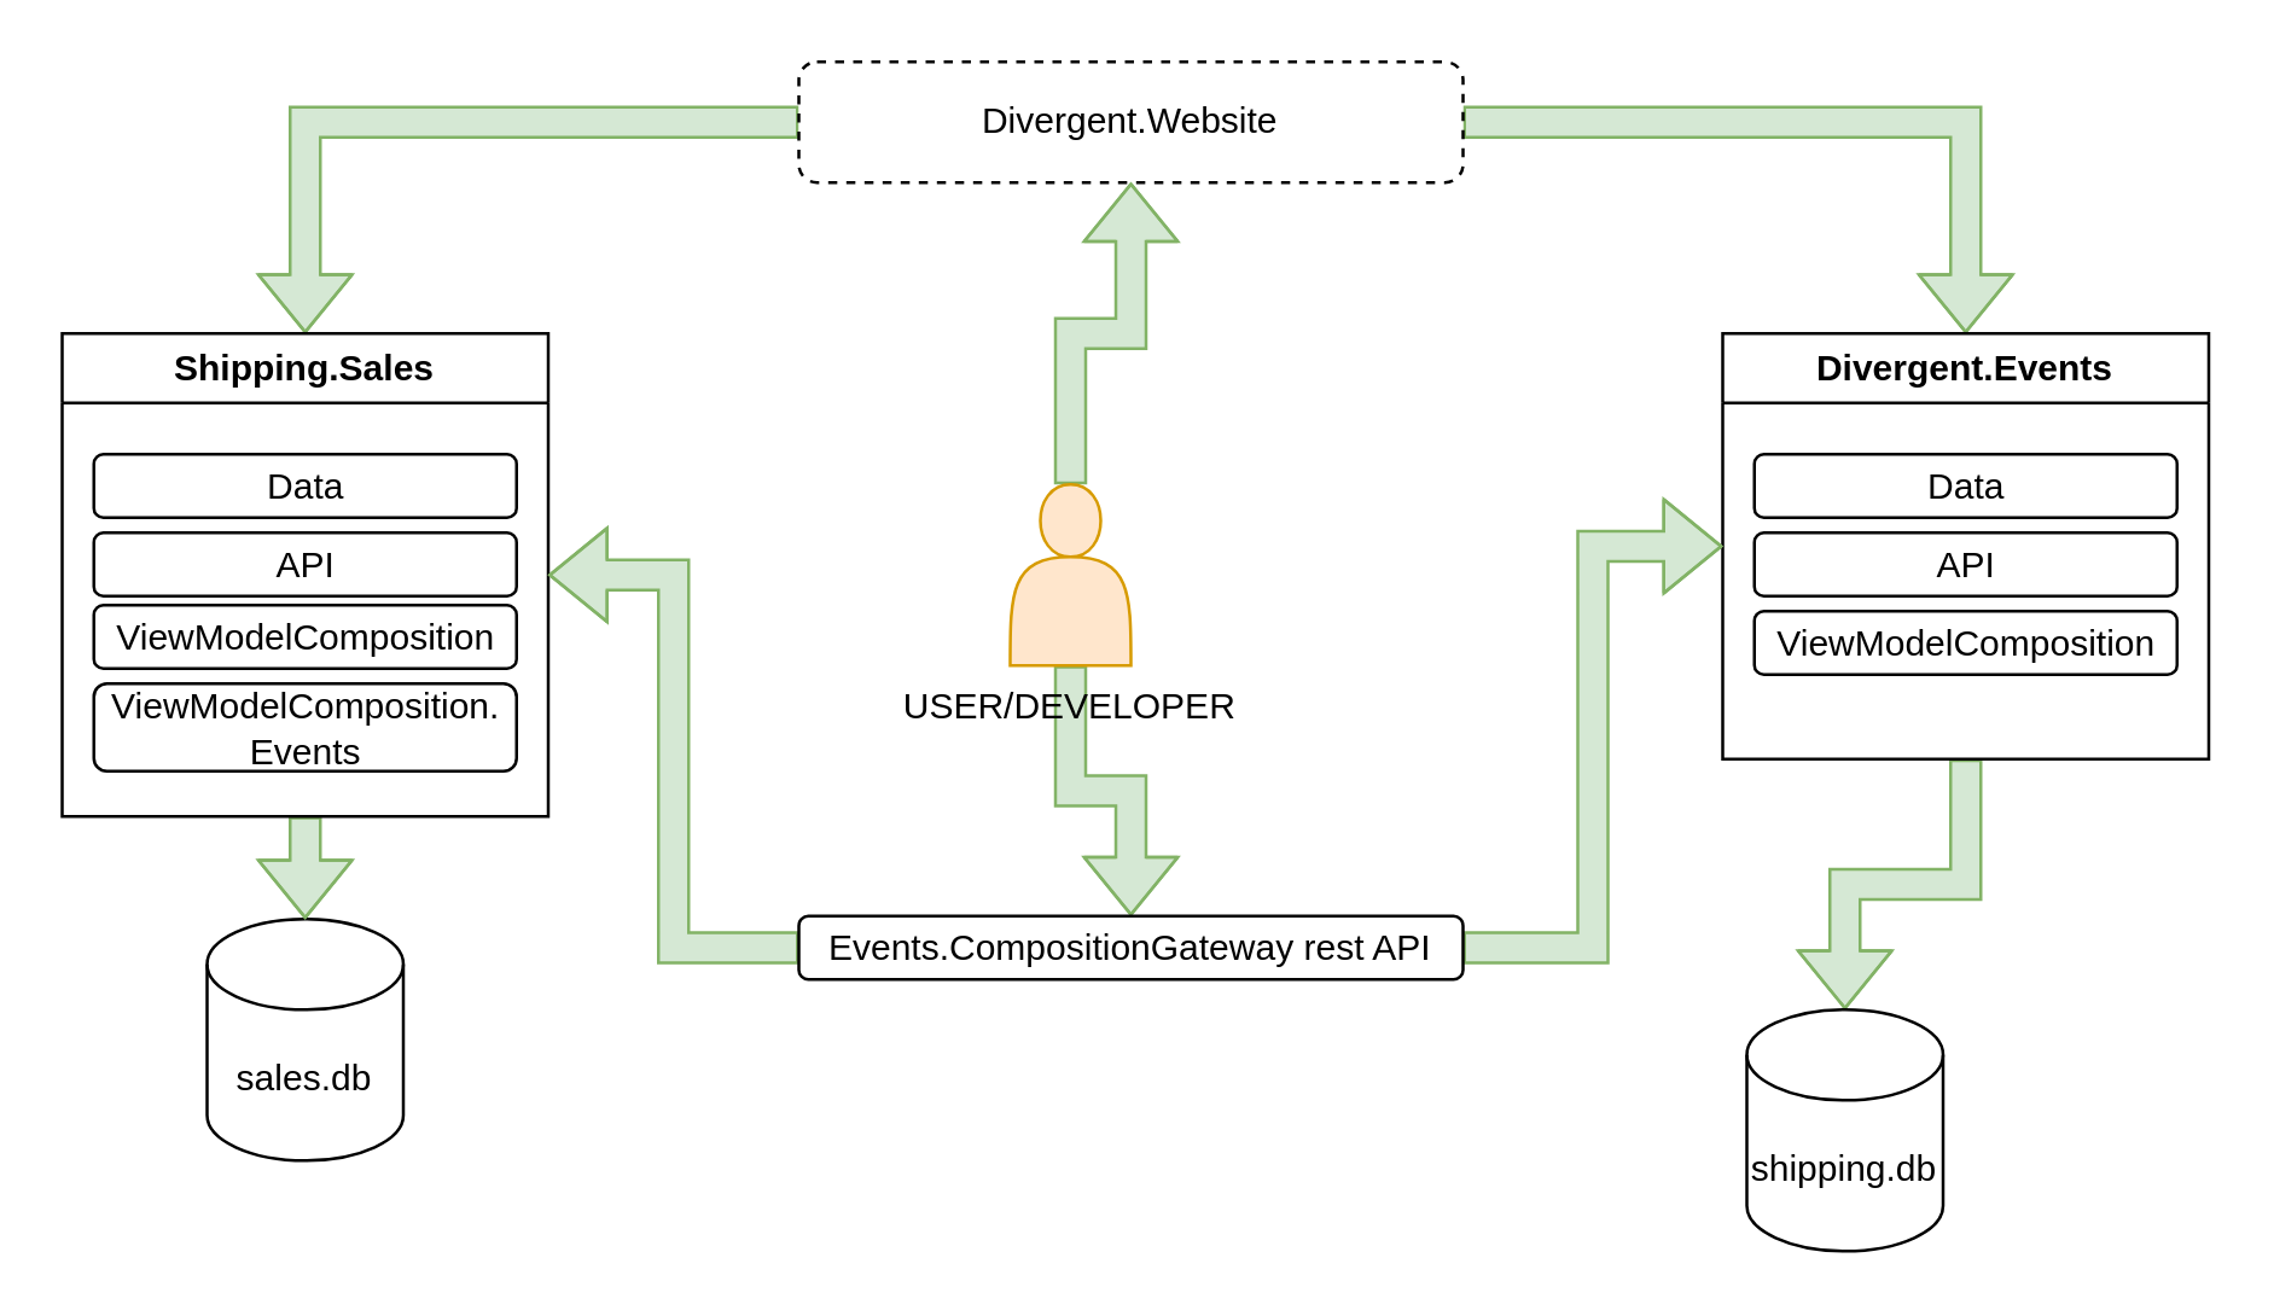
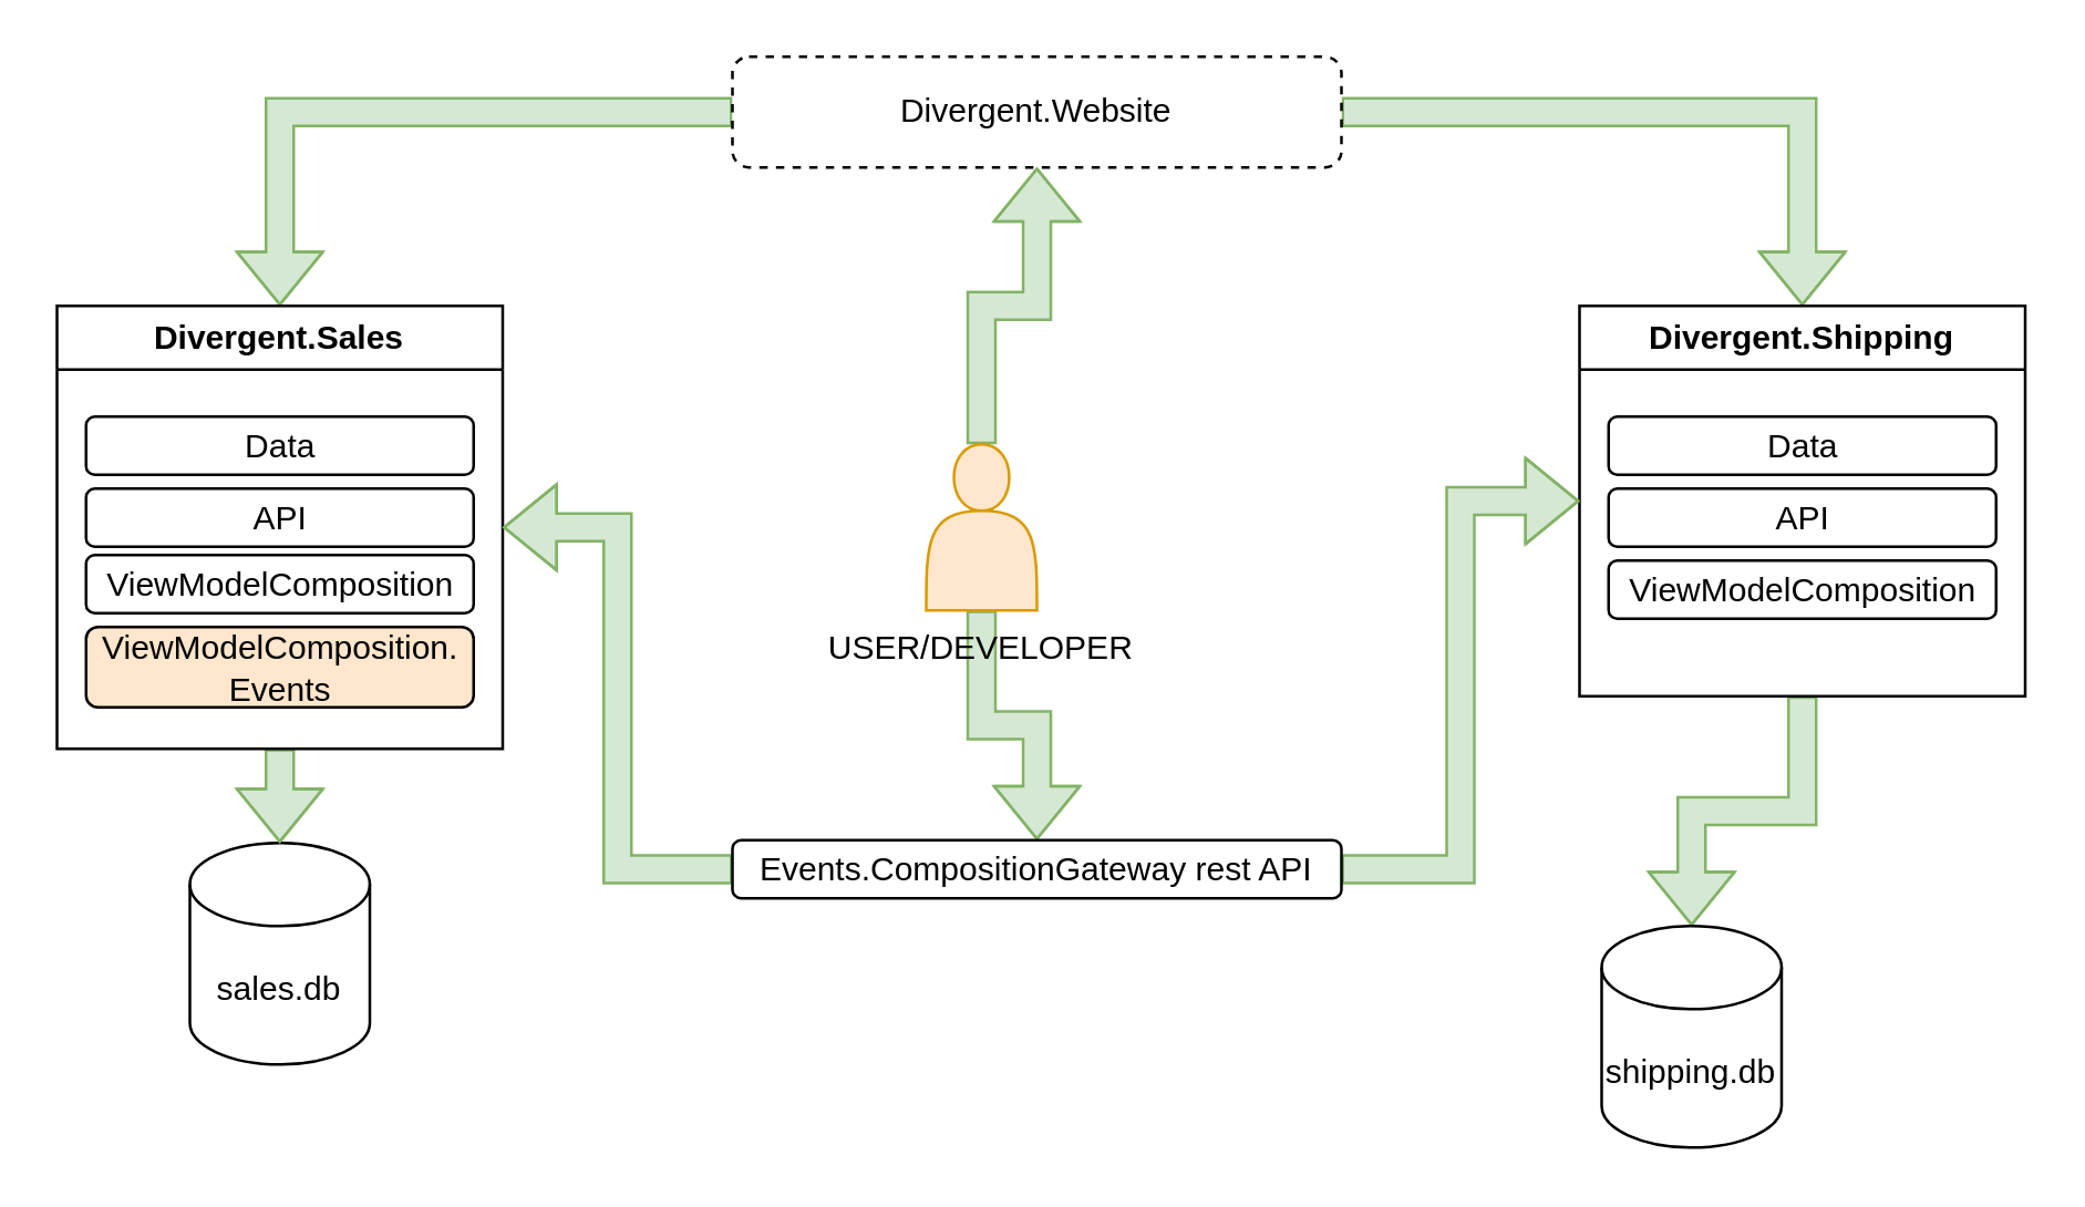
- <mxCell id="10" value="Shipping.Sales" style="swimlane;whiteSpace=wrap;html=1;shadow=0;fillColor=none;" vertex="1" parent="1"><mxGeometry x="20" y="110" width="161" height="160" as="geometry" /></mxCell>
+ <mxCell id="10" value="Divergent.Sales" style="swimlane;whiteSpace=wrap;html=1;shadow=0;fillColor=none;" vertex="1" parent="1"><mxGeometry x="20" y="110" width="161" height="160" as="geometry" /></mxCell>
- <mxCell id="16" value="Divergent.Events" style="swimlane;whiteSpace=wrap;html=1;shadow=0;fillColor=none;" vertex="1" parent="1"><mxGeometry x="570" y="110" width="161" height="141" as="geometry" /></mxCell>
+ <mxCell id="16" value="Divergent.Shipping" style="swimlane;whiteSpace=wrap;html=1;shadow=0;fillColor=none;" vertex="1" parent="1"><mxGeometry x="570" y="110" width="161" height="141" as="geometry" /></mxCell>
- <mxCell id="14" value="ViewModelComposition.&lt;br&gt;Events" style="rounded=1;whiteSpace=wrap;html=1;fontSize=12;glass=0;strokeWidth=1;shadow=0;" vertex="1" parent="10"><mxGeometry x="10.5" y="116" width="140" height="29" as="geometry" /></mxCell>
+ <mxCell id="14" value="ViewModelComposition.&lt;br&gt;Events" style="rounded=1;whiteSpace=wrap;html=1;fontSize=12;glass=0;strokeWidth=1;shadow=0;fillColor=#ffe6cc;" vertex="1" parent="10"><mxGeometry x="10.5" y="116" width="140" height="29" as="geometry" /></mxCell>
